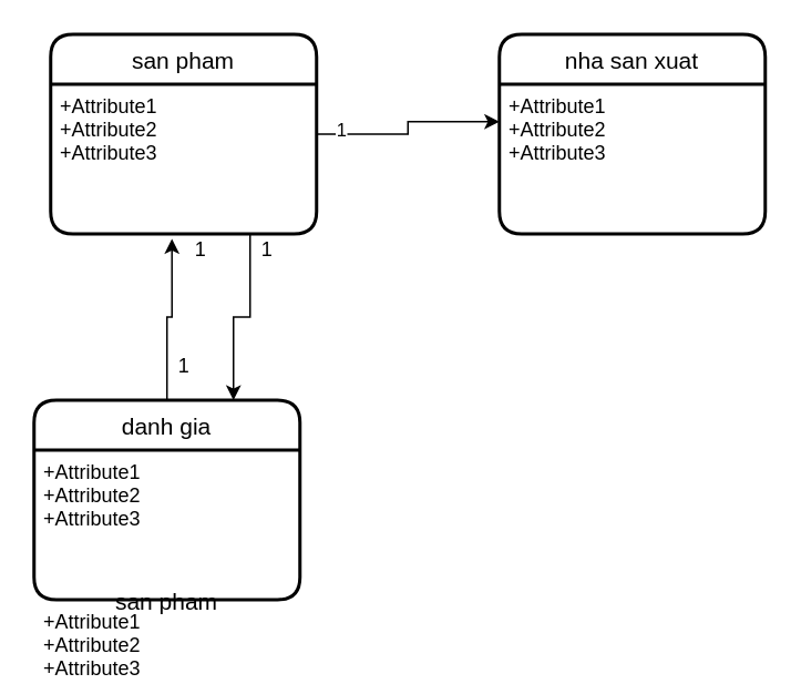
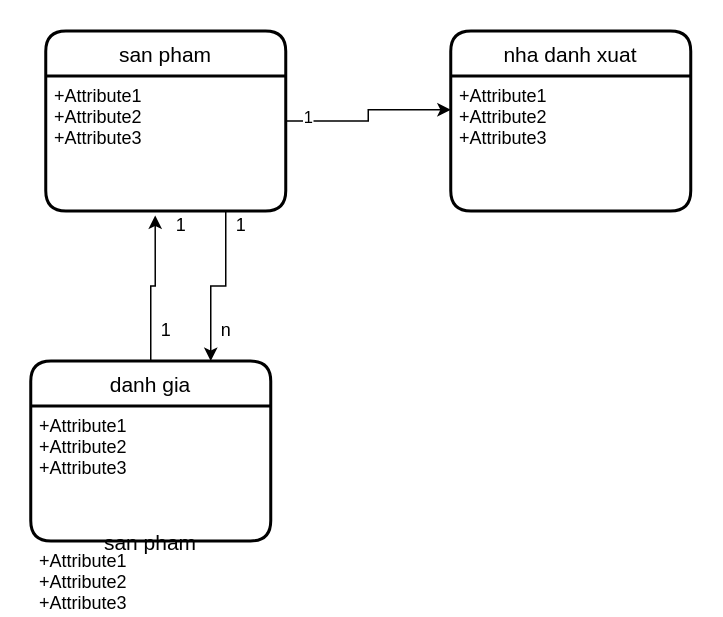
- <mxCell id="6" value="nha san xuat" style="swimlane;childLayout=stackLayout;horizontal=1;startSize=30;horizontalStack=0;rounded=1;fontSize=14;fontStyle=0;strokeWidth=2;resizeParent=0;resizeLast=1;shadow=0;dashed=0;align=center;" vertex="1" parent="1"><mxGeometry x="300" y="20" width="160" height="120" as="geometry" /></mxCell>
+ <mxCell id="6" value="nha danh xuat" style="swimlane;childLayout=stackLayout;horizontal=1;startSize=30;horizontalStack=0;rounded=1;fontSize=14;fontStyle=0;strokeWidth=2;resizeParent=0;resizeLast=1;shadow=0;dashed=0;align=center;" vertex="1" parent="1"><mxGeometry x="300" y="20" width="160" height="120" as="geometry" /></mxCell>
+ <mxCell id="17" value="n" style="text;html=1;align=center;verticalAlign=middle;resizable=0;points=[];autosize=1;strokeColor=none;fillColor=none;" vertex="1" parent="1"><mxGeometry x="140" y="210" width="20" height="20" as="geometry" /></mxCell>
